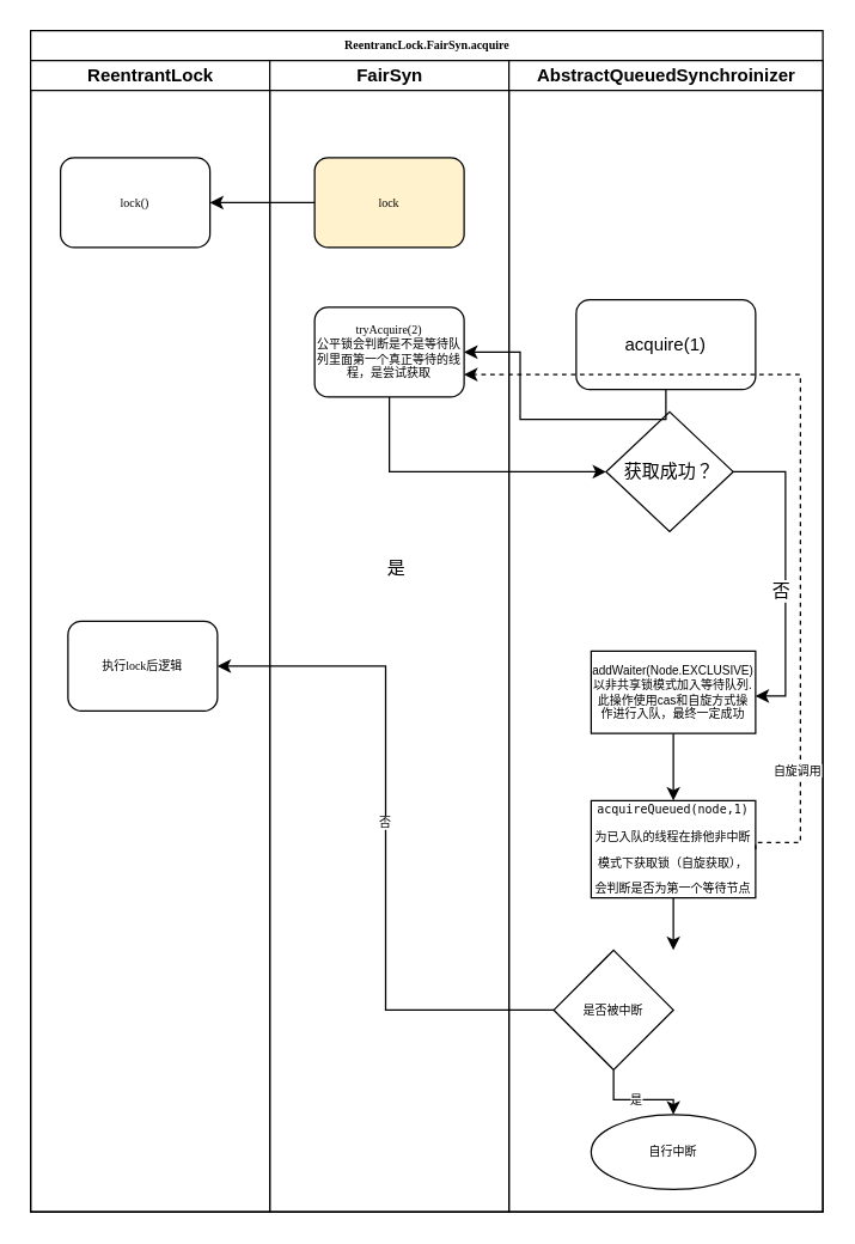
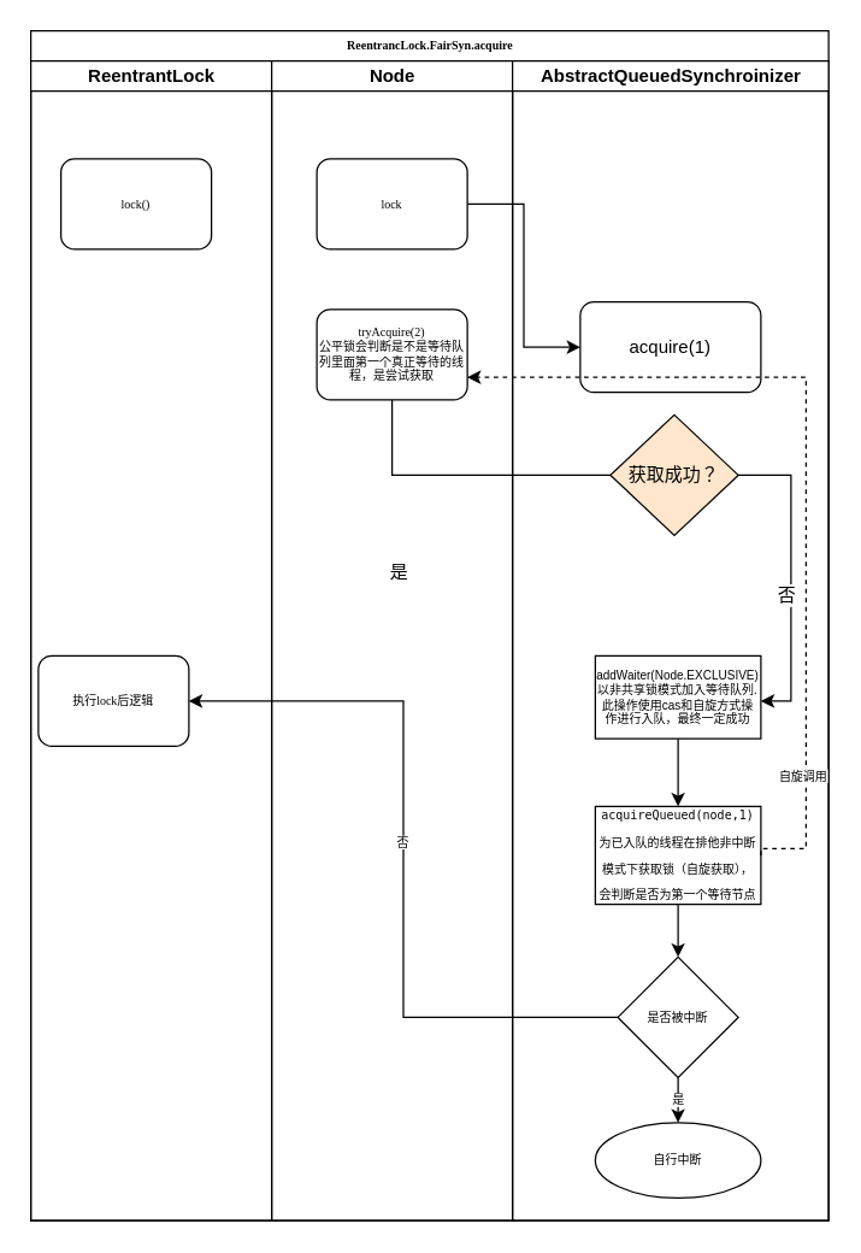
- <mxCell id="6" value="FairSyn" style="swimlane;html=1;startSize=20;" parent="2" vertex="1"><mxGeometry x="160" y="20" width="160" height="770" as="geometry" /></mxCell>
+ <mxCell id="6" value="Node" style="swimlane;html=1;startSize=20;" parent="2" vertex="1"><mxGeometry x="160" y="20" width="160" height="770" as="geometry" /></mxCell>
- <mxCell id="19" style="edgeStyle=orthogonalEdgeStyle;rounded=0;orthogonalLoop=1;jettySize=auto;html=1;" parent="2" source="7" target="4" edge="1"><mxGeometry relative="1" as="geometry" /></mxCell>
+ <mxCell id="19" style="edgeStyle=orthogonalEdgeStyle;rounded=0;orthogonalLoop=1;jettySize=auto;html=1;entryX=0;entryY=0.5;entryDx=0;entryDy=0;" parent="2" source="7" target="10" edge="1"><mxGeometry relative="1" as="geometry" /></mxCell>
- <mxCell id="7" value="lock" style="rounded=1;whiteSpace=wrap;html=1;shadow=0;labelBackgroundColor=none;strokeColor=#000000;strokeWidth=1;fillColor=#fff2cc;fontFamily=Verdana;fontSize=8;fontColor=#000000;align=center;" parent="6" vertex="1"><mxGeometry x="30" y="65" width="100" height="60" as="geometry" /></mxCell>
+ <mxCell id="7" value="lock" style="rounded=1;whiteSpace=wrap;html=1;shadow=0;labelBackgroundColor=none;strokeColor=#000000;strokeWidth=1;fillColor=#ffffff;fontFamily=Verdana;fontSize=8;fontColor=#000000;align=center;" parent="6" vertex="1"><mxGeometry x="30" y="65" width="100" height="60" as="geometry" /></mxCell>
- <mxCell id="20" style="edgeStyle=orthogonalEdgeStyle;rounded=0;orthogonalLoop=1;jettySize=auto;html=1;exitX=0.5;exitY=1;exitDx=0;exitDy=0;entryX=1;entryY=0.5;entryDx=0;entryDy=0;" parent="2" source="10" target="8" edge="1"><mxGeometry relative="1" as="geometry" /></mxCell>
- <mxCell id="21" style="edgeStyle=orthogonalEdgeStyle;rounded=0;orthogonalLoop=1;jettySize=auto;html=1;entryX=0;entryY=0.5;entryDx=0;entryDy=0;" parent="2" source="8" target="11" edge="1"><mxGeometry relative="1" as="geometry"><Array as="points"><mxPoint x="240" y="295" /></Array></mxGeometry></mxCell>
+ <mxCell id="21" style="edgeStyle=orthogonalEdgeStyle;rounded=0;orthogonalLoop=1;jettySize=auto;html=1;entryX=0;entryY=0.5;entryDx=0;entryDy=0;endArrow=none;" parent="2" source="8" target="11" edge="1"><mxGeometry relative="1" as="geometry"><Array as="points"><mxPoint x="240" y="295" /></Array></mxGeometry></mxCell>
- <mxCell id="11" value="获取成功？" style="rhombus;whiteSpace=wrap;html=1;" parent="9" vertex="1"><mxGeometry x="65" y="235" width="85" height="80" as="geometry" /></mxCell>
+ <mxCell id="11" value="获取成功？" style="rhombus;whiteSpace=wrap;html=1;fillColor=#ffe6cc;" parent="9" vertex="1"><mxGeometry x="65" y="235" width="85" height="80" as="geometry" /></mxCell>
- <mxCell id="5" value="执行lock后逻辑" style="rounded=1;whiteSpace=wrap;html=1;shadow=0;labelBackgroundColor=none;strokeColor=#000000;strokeWidth=1;fillColor=#ffffff;fontFamily=Verdana;fontSize=8;fontColor=#000000;align=center;" parent="3" vertex="1"><mxGeometry x="25" y="375" width="100" height="60" as="geometry" /></mxCell>
+ <mxCell id="5" value="执行lock后逻辑" style="rounded=1;whiteSpace=wrap;html=1;shadow=0;labelBackgroundColor=none;strokeColor=#000000;strokeWidth=1;fillColor=#ffffff;fontFamily=Verdana;fontSize=8;fontColor=#000000;align=center;" parent="3" vertex="1"><mxGeometry x="5" y="395" width="100" height="60" as="geometry" /></mxCell>
- <mxCell id="16" value="是否被中断" style="rhombus;whiteSpace=wrap;html=1;fontSize=8;" parent="9" vertex="1"><mxGeometry x="30" y="595" width="80" height="80" as="geometry" /></mxCell>
+ <mxCell id="16" value="是否被中断" style="rhombus;whiteSpace=wrap;html=1;fontSize=8;" parent="9" vertex="1"><mxGeometry x="70" y="595" width="80" height="80" as="geometry" /></mxCell>
